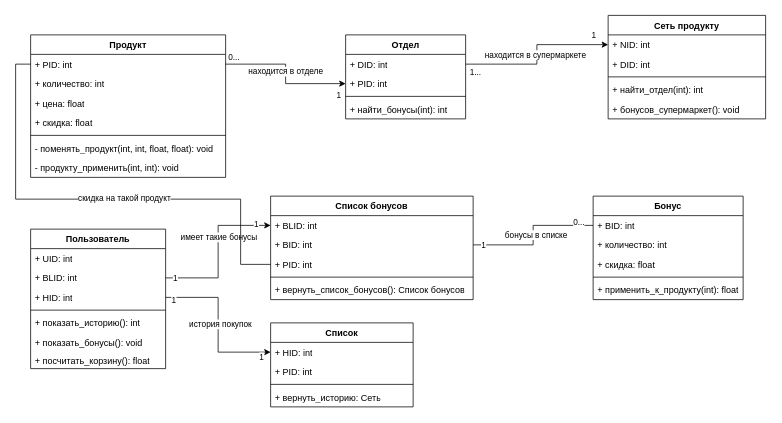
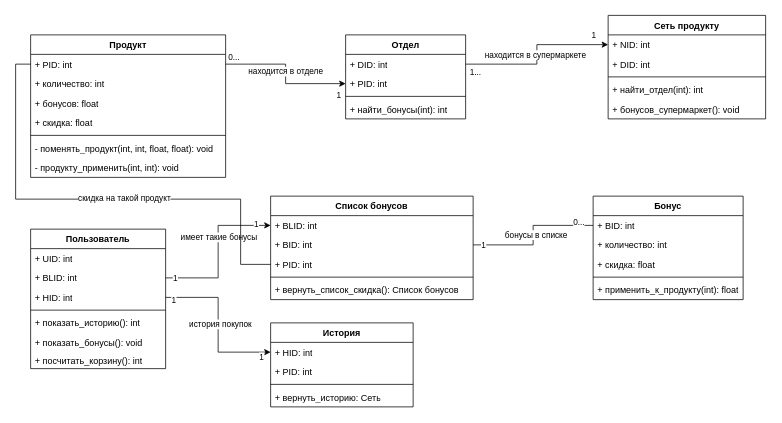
- <mxCell id="5" value="+ цена: float" style="text;strokeColor=none;fillColor=none;align=left;verticalAlign=top;spacingLeft=4;spacingRight=4;overflow=hidden;rotatable=0;points=[[0,0.5],[1,0.5]];portConstraint=eastwest;whiteSpace=wrap;html=1;" vertex="1" parent="2"><mxGeometry y="78" width="260" height="26" as="geometry" /></mxCell>
+ <mxCell id="5" value="+ бонусов: float" style="text;strokeColor=none;fillColor=none;align=left;verticalAlign=top;spacingLeft=4;spacingRight=4;overflow=hidden;rotatable=0;points=[[0,0.5],[1,0.5]];portConstraint=eastwest;whiteSpace=wrap;html=1;" vertex="1" parent="2"><mxGeometry y="78" width="260" height="26" as="geometry" /></mxCell>
- <mxCell id="39" value="+ вернуть_список_бонусов(): Список бонусов" style="text;strokeColor=none;fillColor=none;align=left;verticalAlign=top;spacingLeft=4;spacingRight=4;overflow=hidden;rotatable=0;points=[[0,0.5],[1,0.5]];portConstraint=eastwest;whiteSpace=wrap;html=1;" vertex="1" parent="34"><mxGeometry y="112" width="270" height="26" as="geometry" /></mxCell>
+ <mxCell id="39" value="+ вернуть_список_скидка(): Список бонусов" style="text;strokeColor=none;fillColor=none;align=left;verticalAlign=top;spacingLeft=4;spacingRight=4;overflow=hidden;rotatable=0;points=[[0,0.5],[1,0.5]];portConstraint=eastwest;whiteSpace=wrap;html=1;" vertex="1" parent="34"><mxGeometry y="112" width="270" height="26" as="geometry" /></mxCell>
- <mxCell id="29" value="Список" style="swimlane;fontStyle=1;align=center;verticalAlign=top;childLayout=stackLayout;horizontal=1;startSize=26;horizontalStack=0;resizeParent=1;resizeParentMax=0;resizeLast=0;collapsible=1;marginBottom=0;whiteSpace=wrap;html=1;" vertex="1" parent="1"><mxGeometry x="360" y="430" width="190" height="112" as="geometry" /></mxCell>
+ <mxCell id="29" value="История" style="swimlane;fontStyle=1;align=center;verticalAlign=top;childLayout=stackLayout;horizontal=1;startSize=26;horizontalStack=0;resizeParent=1;resizeParentMax=0;resizeLast=0;collapsible=1;marginBottom=0;whiteSpace=wrap;html=1;" vertex="1" parent="1"><mxGeometry x="360" y="430" width="190" height="112" as="geometry" /></mxCell>
- <mxCell id="28" value="+ посчитать_корзину(): float" style="text;strokeColor=none;fillColor=none;align=left;verticalAlign=top;spacingLeft=4;spacingRight=4;overflow=hidden;rotatable=0;points=[[0,0.5],[1,0.5]];portConstraint=eastwest;whiteSpace=wrap;html=1;" vertex="1" parent="21"><mxGeometry y="162" width="180" height="24" as="geometry" /></mxCell>
+ <mxCell id="28" value="+ посчитать_корзину(): int" style="text;strokeColor=none;fillColor=none;align=left;verticalAlign=top;spacingLeft=4;spacingRight=4;overflow=hidden;rotatable=0;points=[[0,0.5],[1,0.5]];portConstraint=eastwest;whiteSpace=wrap;html=1;" vertex="1" parent="21"><mxGeometry y="162" width="180" height="24" as="geometry" /></mxCell>
